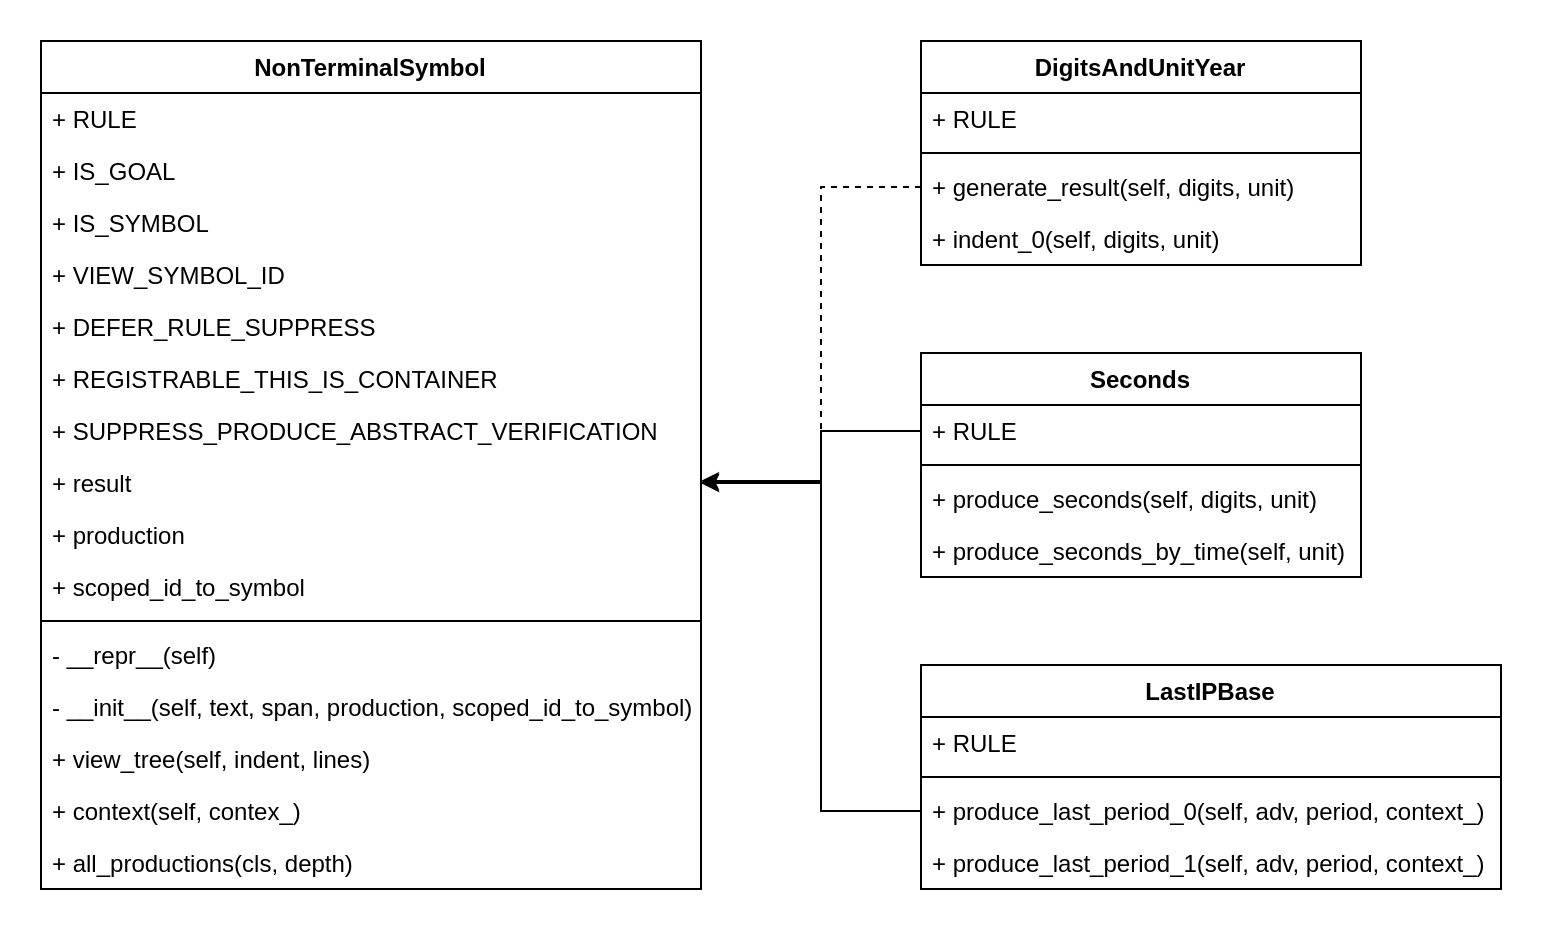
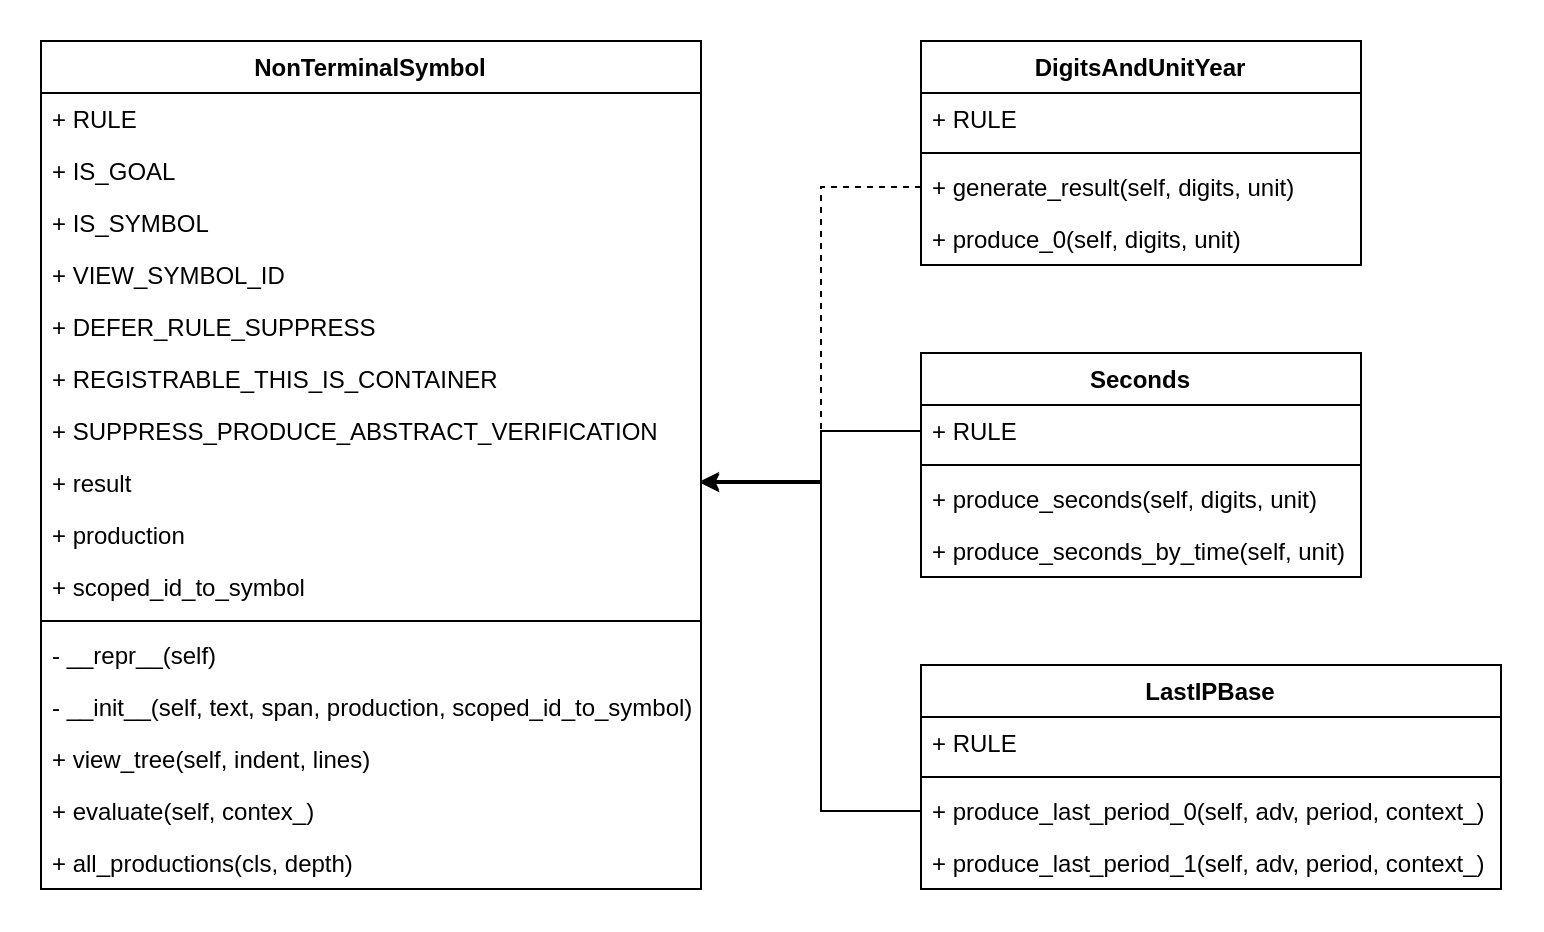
- <mxCell id="23" value="+ indent_0(self, digits, unit)" style="text;strokeColor=none;fillColor=none;align=left;verticalAlign=top;spacingLeft=4;spacingRight=4;overflow=hidden;rotatable=0;points=[[0,0.5],[1,0.5]];portConstraint=eastwest;" vertex="1" parent="19"><mxGeometry y="86" width="220" height="26" as="geometry" /></mxCell>
+ <mxCell id="23" value="+ produce_0(self, digits, unit)" style="text;strokeColor=none;fillColor=none;align=left;verticalAlign=top;spacingLeft=4;spacingRight=4;overflow=hidden;rotatable=0;points=[[0,0.5],[1,0.5]];portConstraint=eastwest;" vertex="1" parent="19"><mxGeometry y="86" width="220" height="26" as="geometry" /></mxCell>
- <mxCell id="17" value="+ context(self, contex_)" style="text;strokeColor=none;fillColor=none;align=left;verticalAlign=top;spacingLeft=4;spacingRight=4;overflow=hidden;rotatable=0;points=[[0,0.5],[1,0.5]];portConstraint=eastwest;" vertex="1" parent="2"><mxGeometry y="372" width="330" height="26" as="geometry" /></mxCell>
+ <mxCell id="17" value="+ evaluate(self, contex_)" style="text;strokeColor=none;fillColor=none;align=left;verticalAlign=top;spacingLeft=4;spacingRight=4;overflow=hidden;rotatable=0;points=[[0,0.5],[1,0.5]];portConstraint=eastwest;" vertex="1" parent="2"><mxGeometry y="372" width="330" height="26" as="geometry" /></mxCell>
